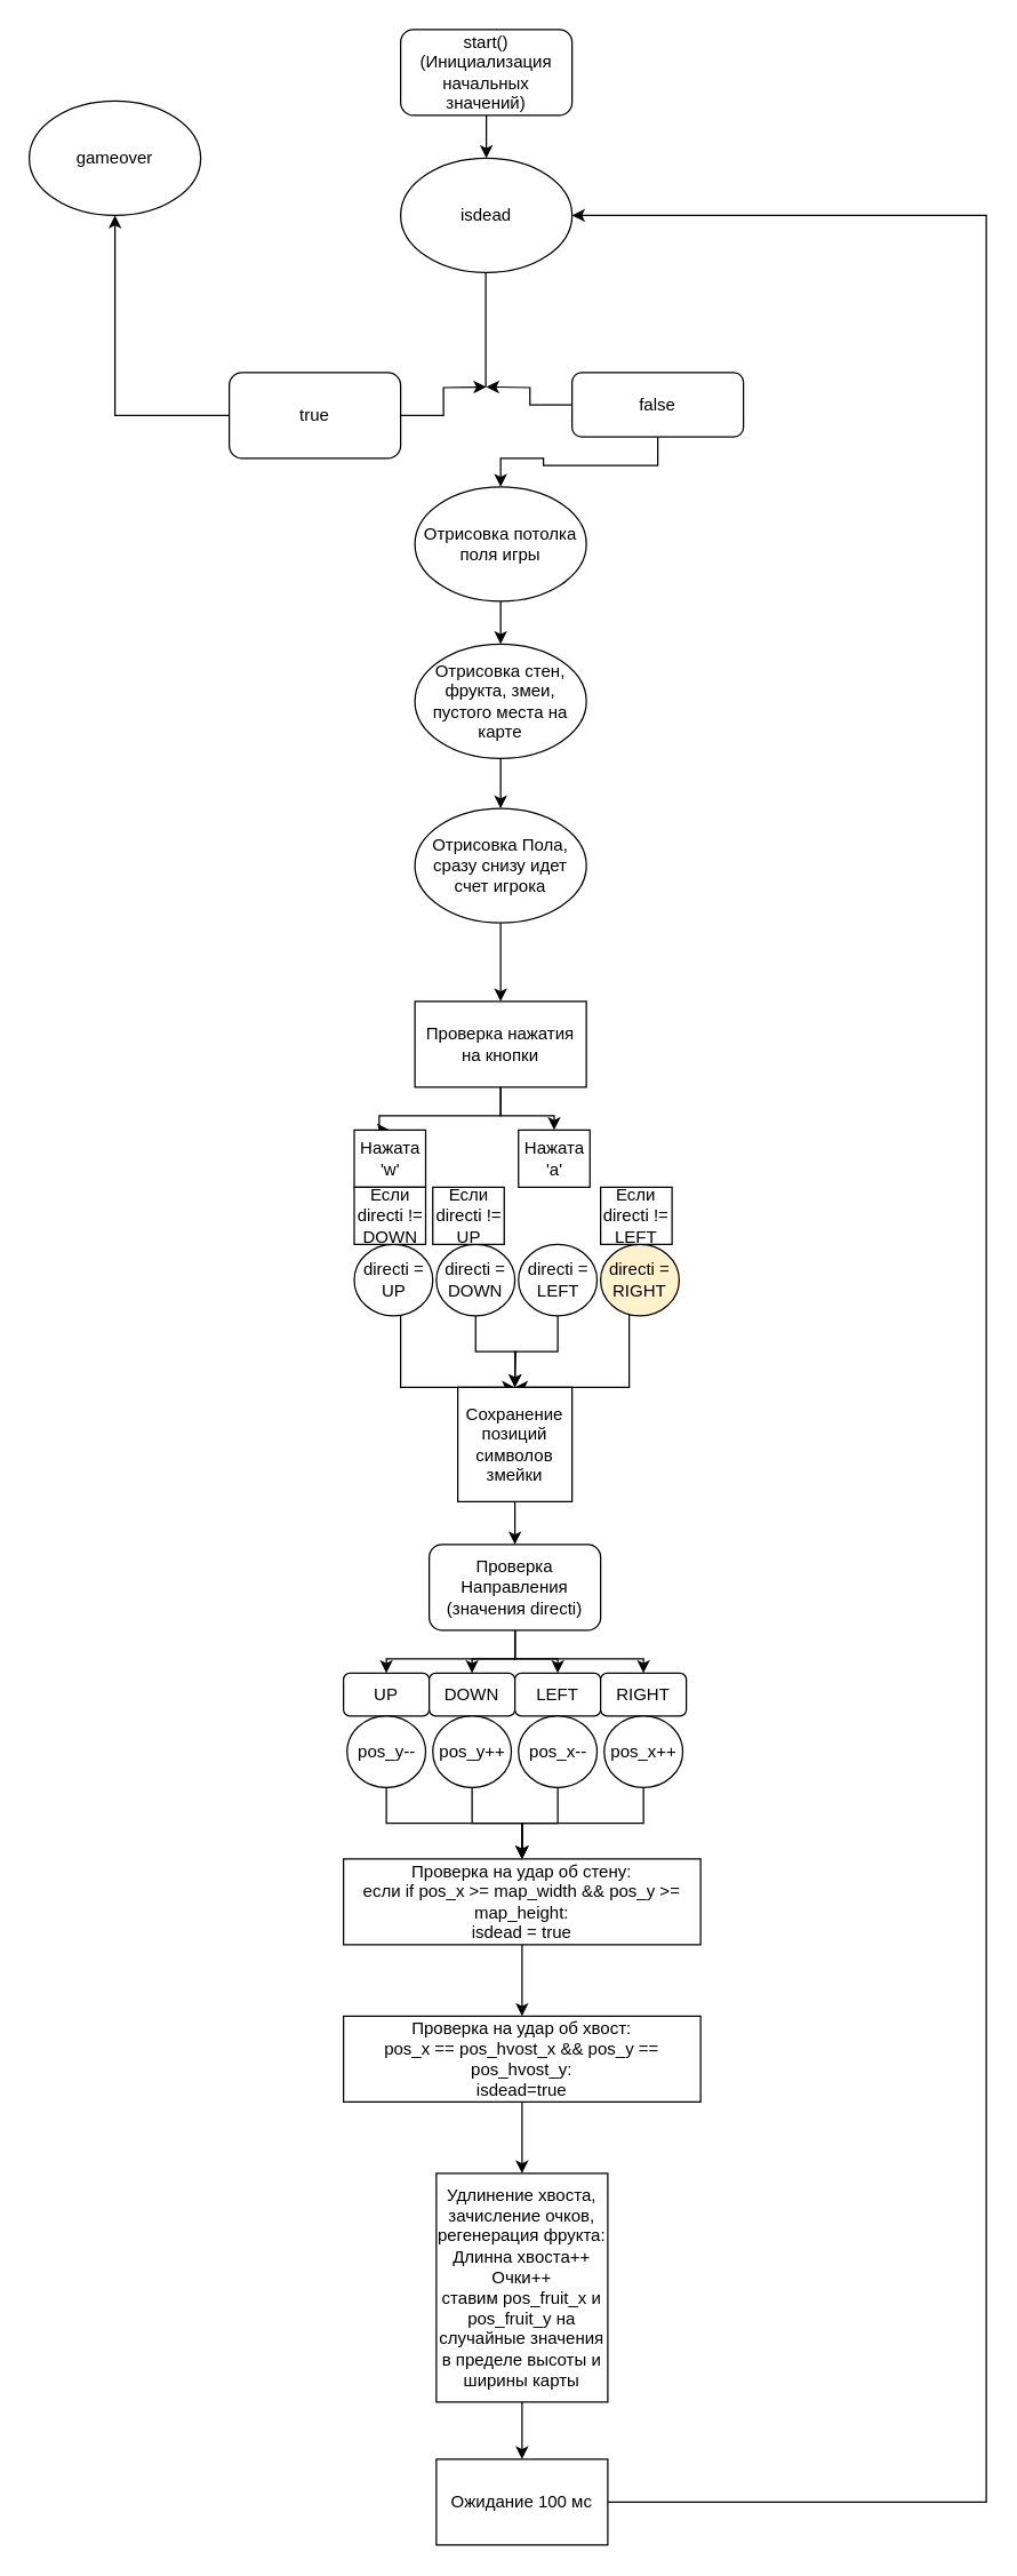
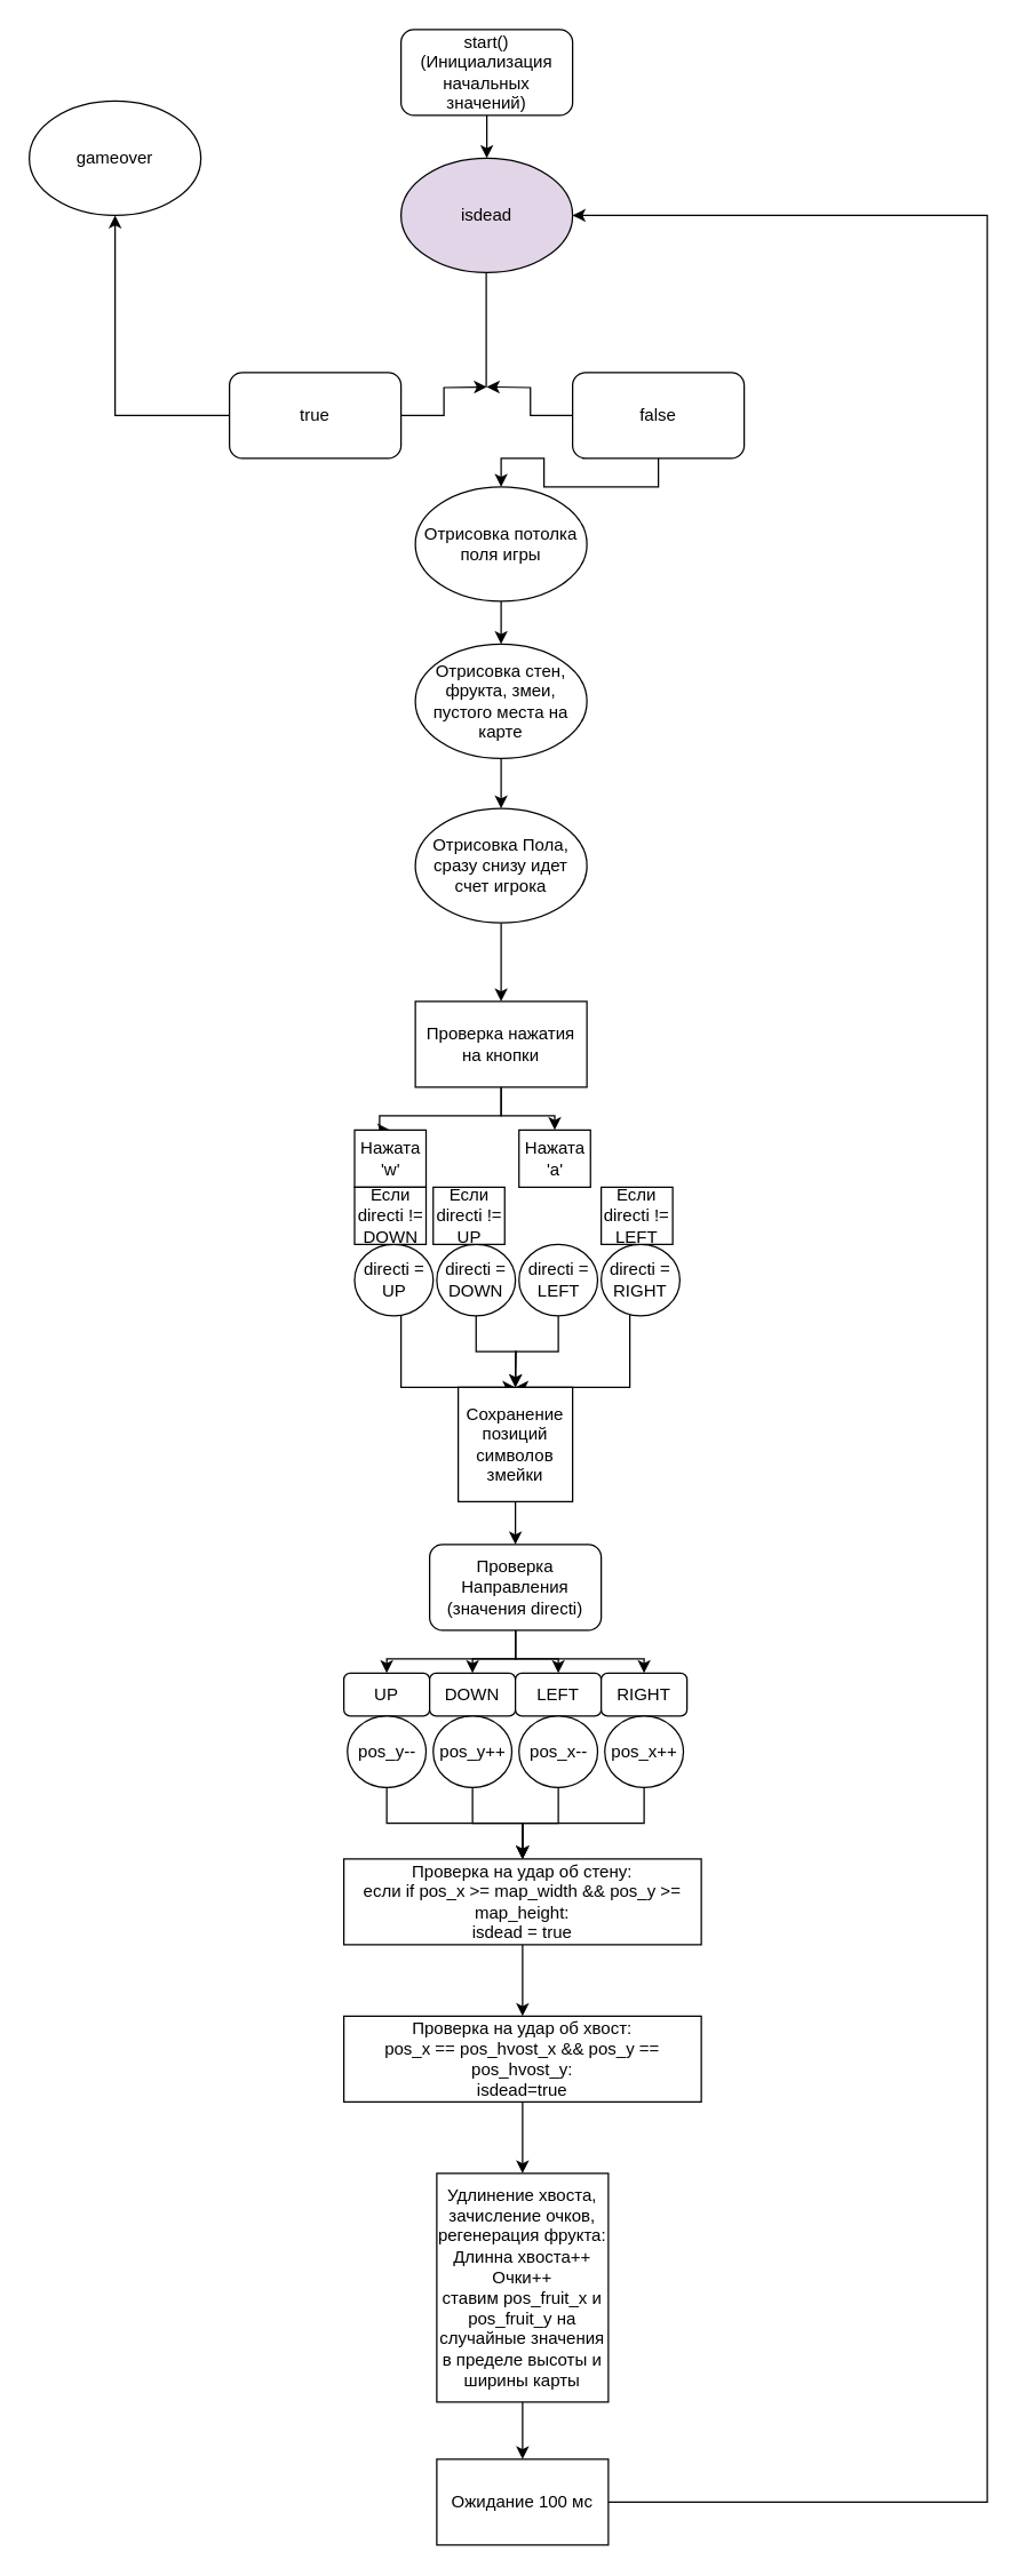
- <mxCell id="4" value="isdead" style="ellipse;whiteSpace=wrap;html=1;" parent="1" vertex="1"><mxGeometry x="280" y="110" width="120" height="80" as="geometry" /></mxCell>
+ <mxCell id="4" value="isdead" style="ellipse;whiteSpace=wrap;html=1;fillColor=#e1d5e7;" parent="1" vertex="1"><mxGeometry x="280" y="110" width="120" height="80" as="geometry" /></mxCell>
- <mxCell id="8" value="false" style="rounded=1;whiteSpace=wrap;html=1;" vertex="1" parent="1"><mxGeometry x="400" y="260" width="120" height="45" as="geometry" /></mxCell>
+ <mxCell id="8" value="false" style="rounded=1;whiteSpace=wrap;html=1;" vertex="1" parent="1"><mxGeometry x="400" y="260" width="120" height="60" as="geometry" /></mxCell>
- <mxCell id="51" value="directi = RIGHT" style="ellipse;whiteSpace=wrap;html=1;fillColor=#fff2cc;" vertex="1" parent="1"><mxGeometry x="420" y="870" width="55" height="50" as="geometry" /></mxCell>
+ <mxCell id="51" value="directi = RIGHT" style="ellipse;whiteSpace=wrap;html=1;" vertex="1" parent="1"><mxGeometry x="420" y="870" width="55" height="50" as="geometry" /></mxCell>
